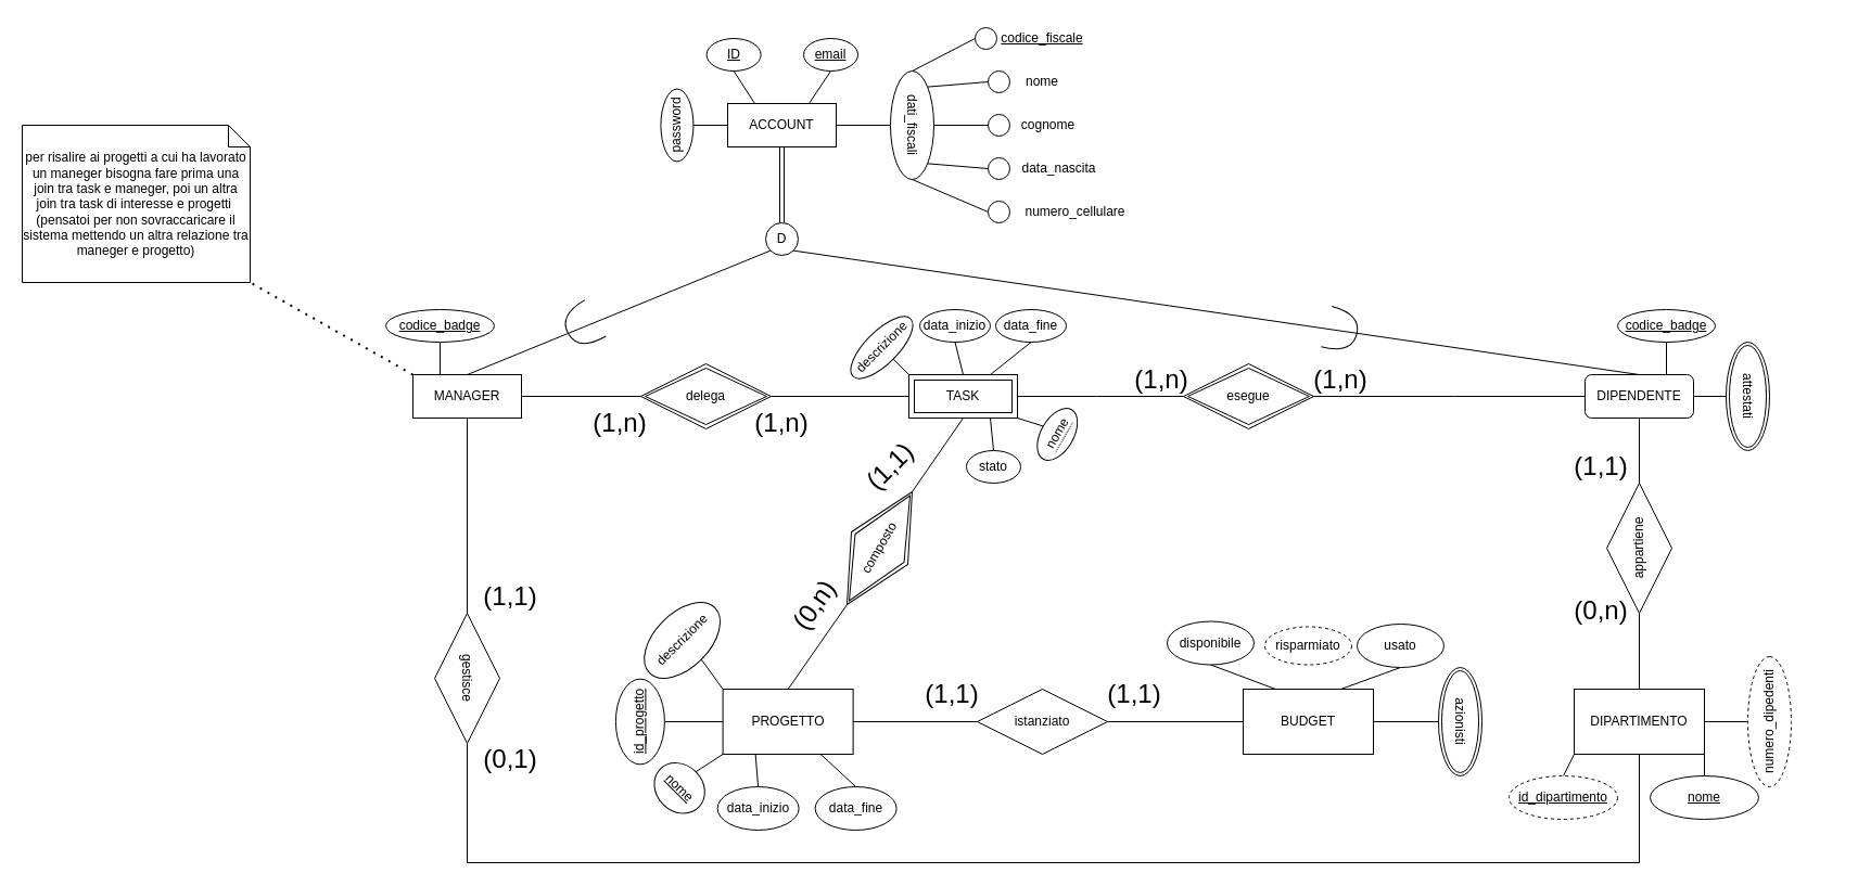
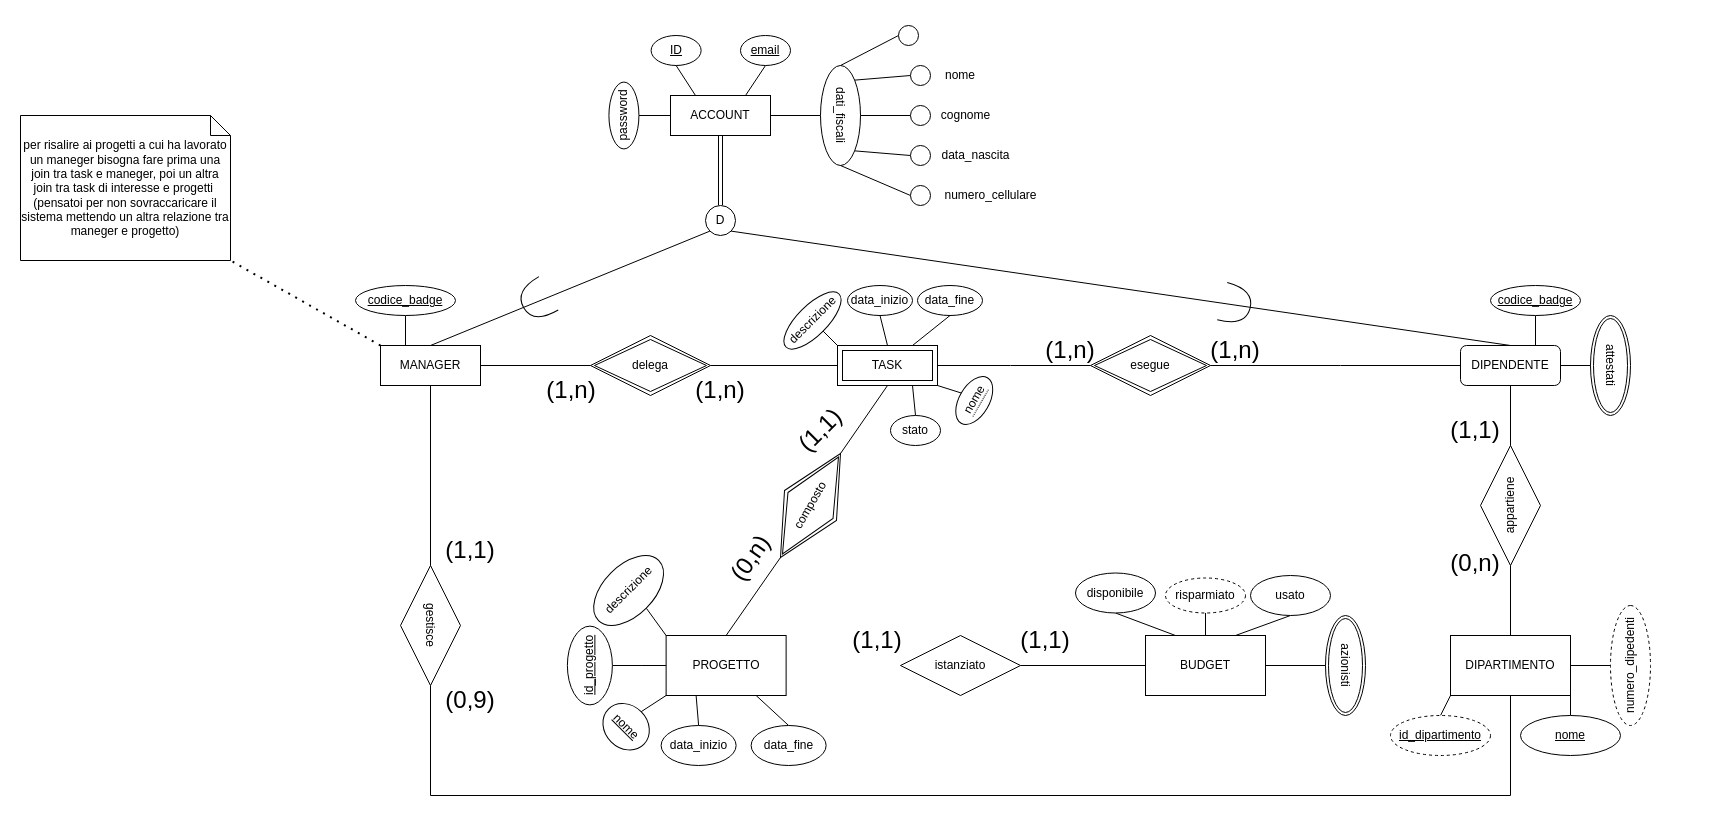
- <mxCell id="50" value="&lt;u&gt;codice_fiscale&lt;/u&gt;" style="text;html=1;align=center;verticalAlign=middle;whiteSpace=wrap;rounded=0;" parent="1" vertex="1"><mxGeometry x="930" y="20" width="60" height="30" as="geometry" /></mxCell>
+ <mxCell id="72" value="" style="endArrow=none;html=1;rounded=0;exitX=0.5;exitY=0;exitDx=0;exitDy=0;entryX=0.5;entryY=1;entryDx=0;entryDy=0;" parent="1" source="15" target="75" edge="1"><mxGeometry relative="1" as="geometry"><mxPoint x="1225" y="635" as="sourcePoint" /><mxPoint x="1235" y="585" as="targetPoint" /></mxGeometry></mxCell>
- <mxCell id="20" value="" style="endArrow=none;html=1;rounded=0;exitX=1;exitY=0.5;exitDx=0;exitDy=0;entryX=0;entryY=0.5;entryDx=0;entryDy=0;" parent="1" source="10" target="36" edge="1"><mxGeometry width="50" height="50" relative="1" as="geometry"><mxPoint x="938.12" y="875" as="sourcePoint" /><mxPoint x="870.62" y="635" as="targetPoint" /><Array as="points" /></mxGeometry></mxCell>
- <mxCell id="92" value="&lt;font style=&quot;font-size: 24px;&quot;&gt;(0,1)&lt;/font&gt;" style="text;html=1;align=center;verticalAlign=middle;whiteSpace=wrap;rounded=0;" parent="1" vertex="1"><mxGeometry x="440" y="685" width="60" height="30" as="geometry" /></mxCell>
+ <mxCell id="92" value="&lt;font style=&quot;font-size: 24px;&quot;&gt;(0,9)&lt;/font&gt;" style="text;html=1;align=center;verticalAlign=middle;whiteSpace=wrap;rounded=0;" parent="1" vertex="1"><mxGeometry x="440" y="685" width="60" height="30" as="geometry" /></mxCell>
